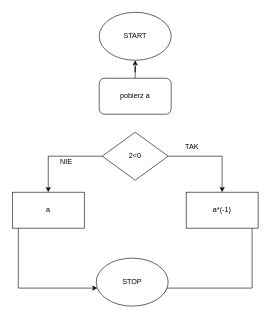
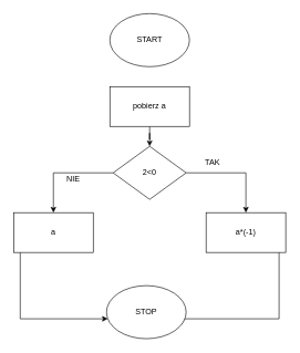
- <mxCell id="8" style="edgeStyle=orthogonalEdgeStyle;rounded=0;orthogonalLoop=1;jettySize=auto;html=1;" edge="1" parent="1" source="9" target="7"><mxGeometry relative="1" as="geometry" /></mxCell>
+ <mxCell id="8" style="edgeStyle=orthogonalEdgeStyle;rounded=0;orthogonalLoop=1;jettySize=auto;html=1;" edge="1" parent="1" source="9" target="4"><mxGeometry relative="1" as="geometry" /></mxCell>
- <mxCell id="9" value="pobierz a" style="whiteSpace=wrap;html=1;rounded=1;" vertex="1" parent="1"><mxGeometry x="165" y="130" width="120" height="60" as="geometry" /></mxCell>
+ <mxCell id="9" value="pobierz a" style="rounded=0;whiteSpace=wrap;html=1;" vertex="1" parent="1"><mxGeometry x="165" y="130" width="120" height="60" as="geometry" /></mxCell>
